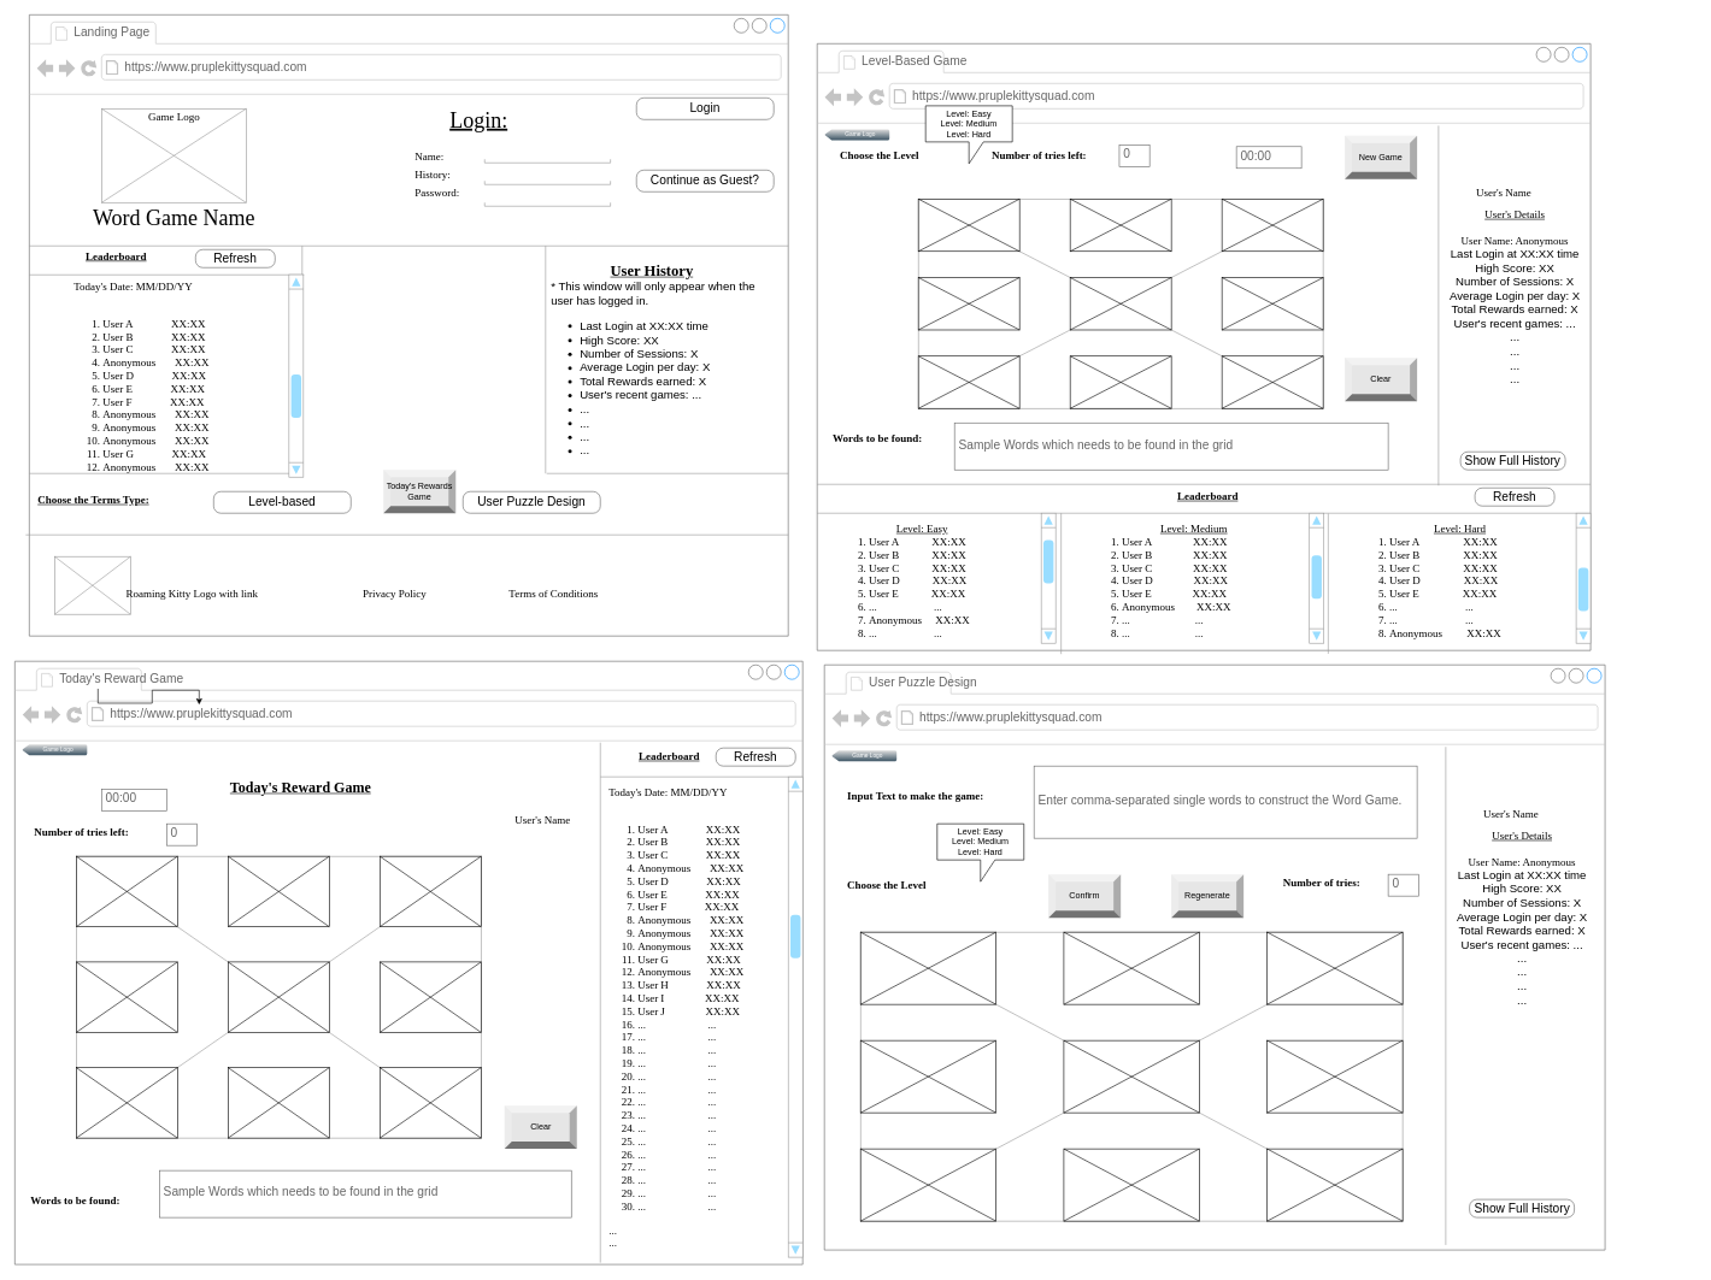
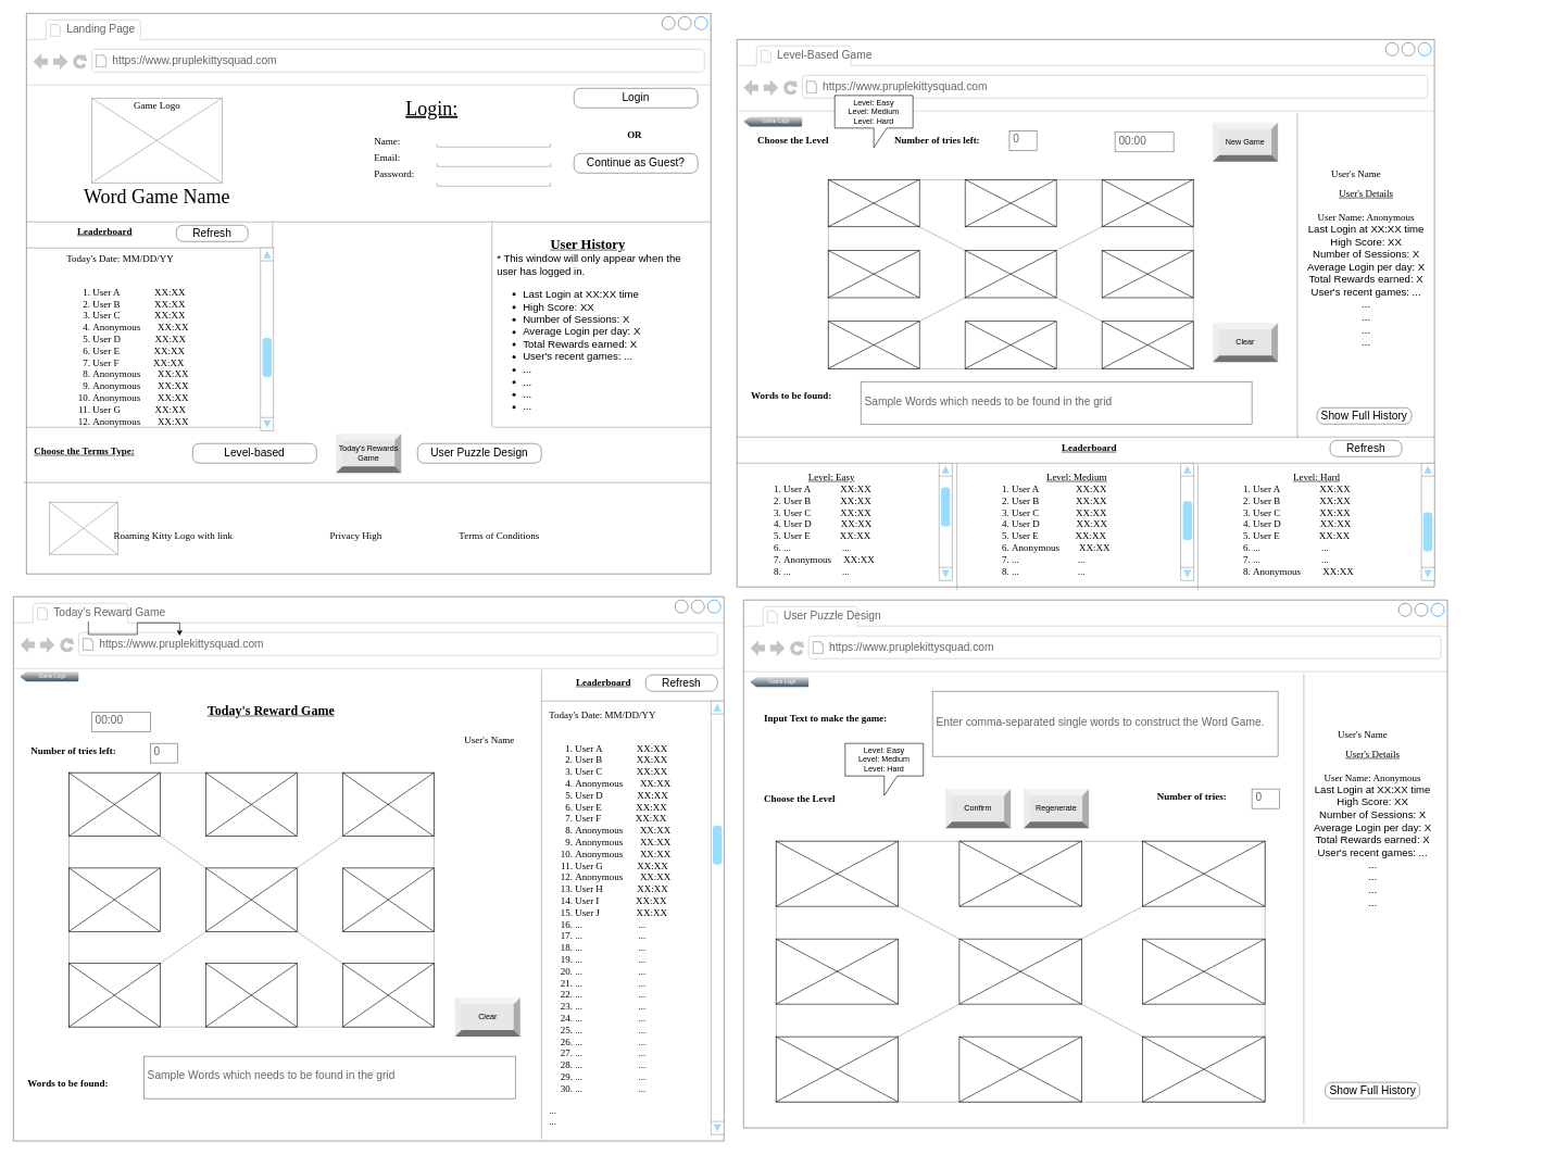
+ <mxCell id="28" value="&lt;b&gt;OR&lt;/b&gt;" style="text;html=1;points=[];align=left;verticalAlign=top;spacingTop=-4;fontSize=15;fontFamily=Verdana" vertex="1" parent="2"><mxGeometry x="920" y="175" width="30" height="30" as="geometry" /></mxCell>
- <mxCell id="8" value="History:" style="text;html=1;points=[];align=left;verticalAlign=top;spacingTop=-4;fontSize=15;fontFamily=Verdana" vertex="1" parent="2"><mxGeometry x="531.75" y="210" width="170" height="30" as="geometry" /></mxCell>
+ <mxCell id="8" value="Email:" style="text;html=1;points=[];align=left;verticalAlign=top;spacingTop=-4;fontSize=15;fontFamily=Verdana" vertex="1" parent="2"><mxGeometry x="531.75" y="210" width="170" height="30" as="geometry" /></mxCell>
- <mxCell id="30" value="Today's Rewards Game" style="labelPosition=center;verticalLabelPosition=middle;align=center;html=1;shape=mxgraph.basic.shaded_button;dx=10;fillColor=#E6E6E6;strokeColor=none;whiteSpace=wrap;" vertex="1" parent="2"><mxGeometry x="490" y="630" width="100" height="60" as="geometry" /></mxCell>
+ <mxCell id="30" value="Today's Rewards Game" style="labelPosition=center;verticalLabelPosition=middle;align=center;html=1;shape=mxgraph.basic.shaded_button;dx=10;fillColor=#E6E6E6;strokeColor=none;whiteSpace=wrap;" vertex="1" parent="2"><mxGeometry x="475" y="645" width="100" height="60" as="geometry" /></mxCell>
- <mxCell id="25" value="Privacy Policy" style="text;html=1;points=[];align=center;verticalAlign=top;spacingTop=-4;fontSize=15;fontFamily=Verdana" vertex="1" parent="2"><mxGeometry x="420" y="790" width="170" height="30" as="geometry" /></mxCell>
+ <mxCell id="25" value="Privacy High" style="text;html=1;points=[];align=center;verticalAlign=top;spacingTop=-4;fontSize=15;fontFamily=Verdana" vertex="1" parent="2"><mxGeometry x="420" y="790" width="170" height="30" as="geometry" /></mxCell>
- <mxCell id="112" value="Regenerate" style="labelPosition=center;verticalLabelPosition=middle;align=center;html=1;shape=mxgraph.basic.shaded_button;dx=10;fillColor=#E6E6E6;strokeColor=none;whiteSpace=wrap;" vertex="1" parent="99"><mxGeometry x="480" y="290" width="100" height="60" as="geometry" /></mxCell>
+ <mxCell id="112" value="Regenerate" style="labelPosition=center;verticalLabelPosition=middle;align=center;html=1;shape=mxgraph.basic.shaded_button;dx=10;fillColor=#E6E6E6;strokeColor=none;whiteSpace=wrap;" vertex="1" parent="99"><mxGeometry x="430" y="290" width="100" height="60" as="geometry" /></mxCell>
